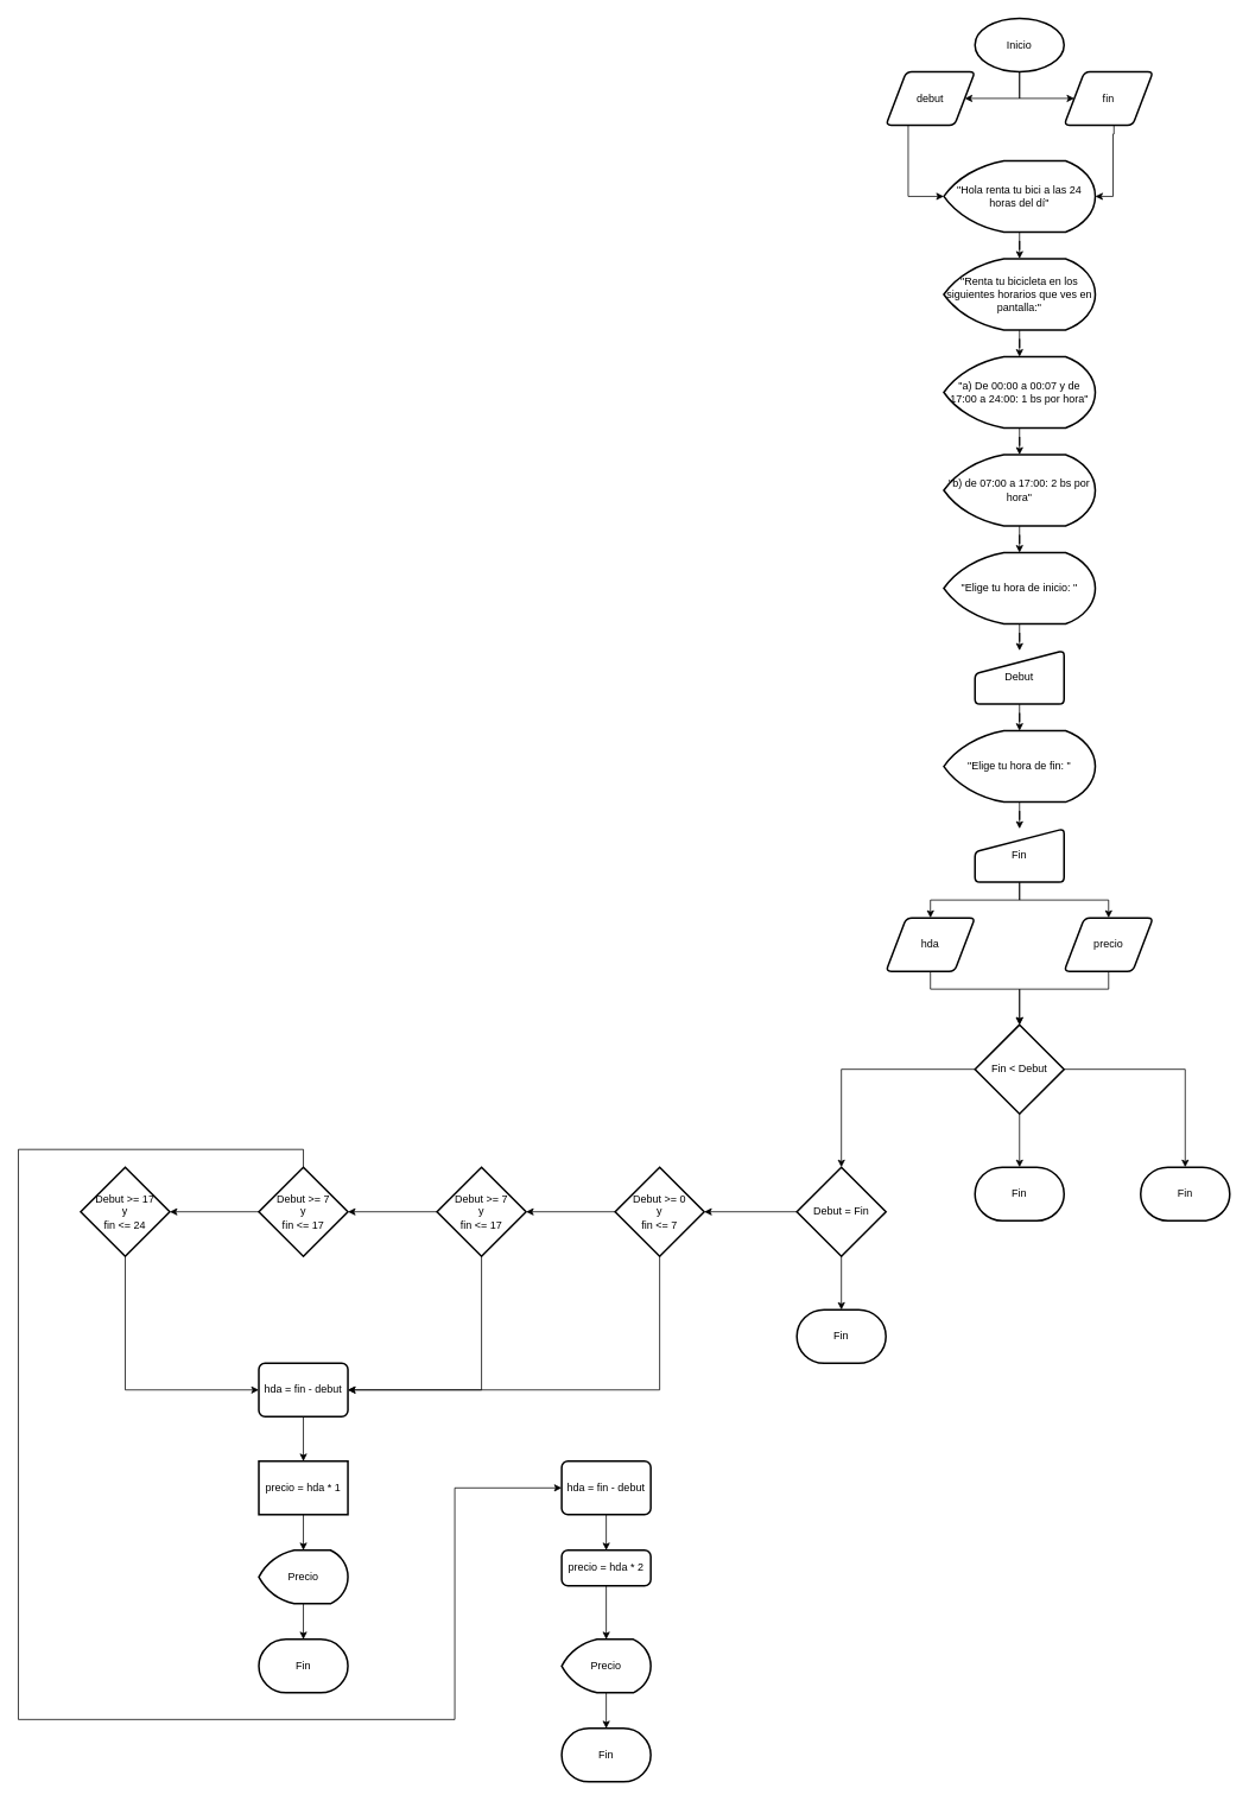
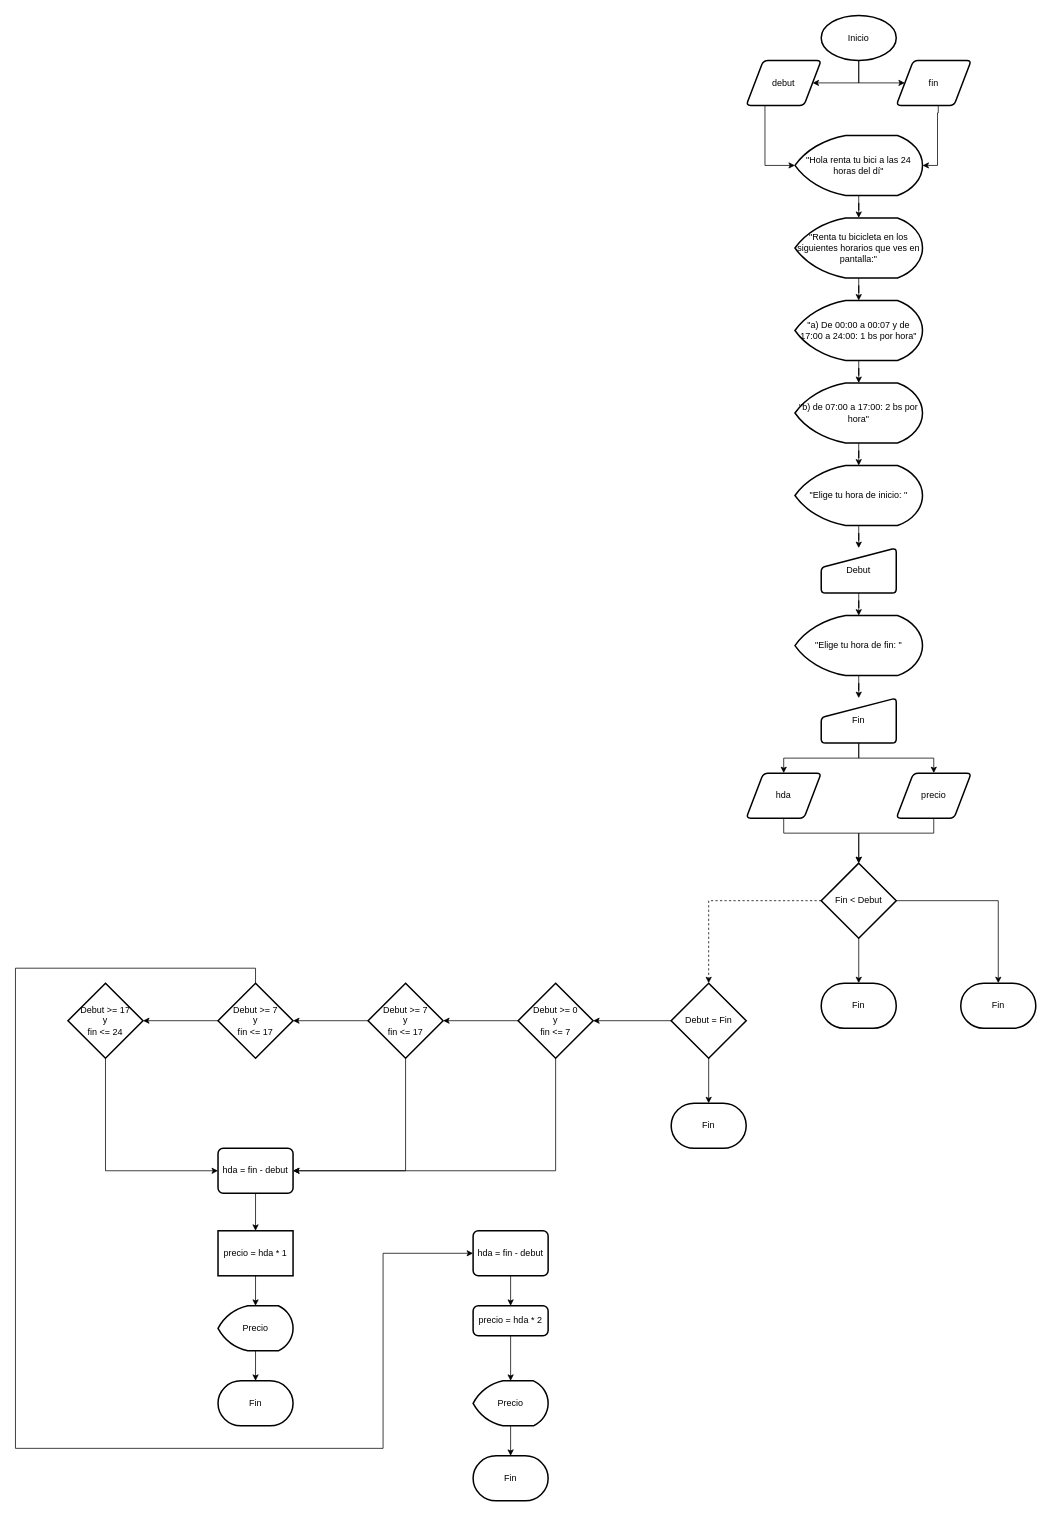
- <mxCell id="26" value="" style="edgeStyle=orthogonalEdgeStyle;rounded=0;orthogonalLoop=1;jettySize=auto;html=1;" edge="1" parent="1" source="28" target="31"><mxGeometry relative="1" as="geometry" /></mxCell>
+ <mxCell id="26" value="" style="edgeStyle=orthogonalEdgeStyle;rounded=0;orthogonalLoop=1;jettySize=auto;html=1;dashed=1;" edge="1" parent="1" source="28" target="31"><mxGeometry relative="1" as="geometry" /></mxCell>
